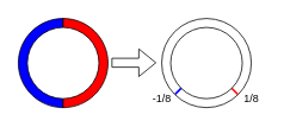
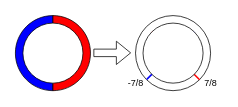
- <mxCell id="10" value="-1/8" style="text;html=1;align=center;verticalAlign=middle;resizable=0;points=[];autosize=1;" vertex="1" parent="1"><mxGeometry x="160" y="100" width="40" height="20" as="geometry" /></mxCell>
+ <mxCell id="10" value="-7/8" style="text;html=1;align=center;verticalAlign=middle;resizable=0;points=[];autosize=1;" vertex="1" parent="1"><mxGeometry x="160" y="100" width="40" height="20" as="geometry" /></mxCell>
- <mxCell id="11" value="1/8" style="text;html=1;align=center;verticalAlign=middle;resizable=0;points=[];autosize=1;" vertex="1" parent="1"><mxGeometry x="265" y="100" width="30" height="20" as="geometry" /></mxCell>
+ <mxCell id="11" value="7/8" style="text;html=1;align=center;verticalAlign=middle;resizable=0;points=[];autosize=1;" vertex="1" parent="1"><mxGeometry x="265" y="100" width="30" height="20" as="geometry" /></mxCell>
